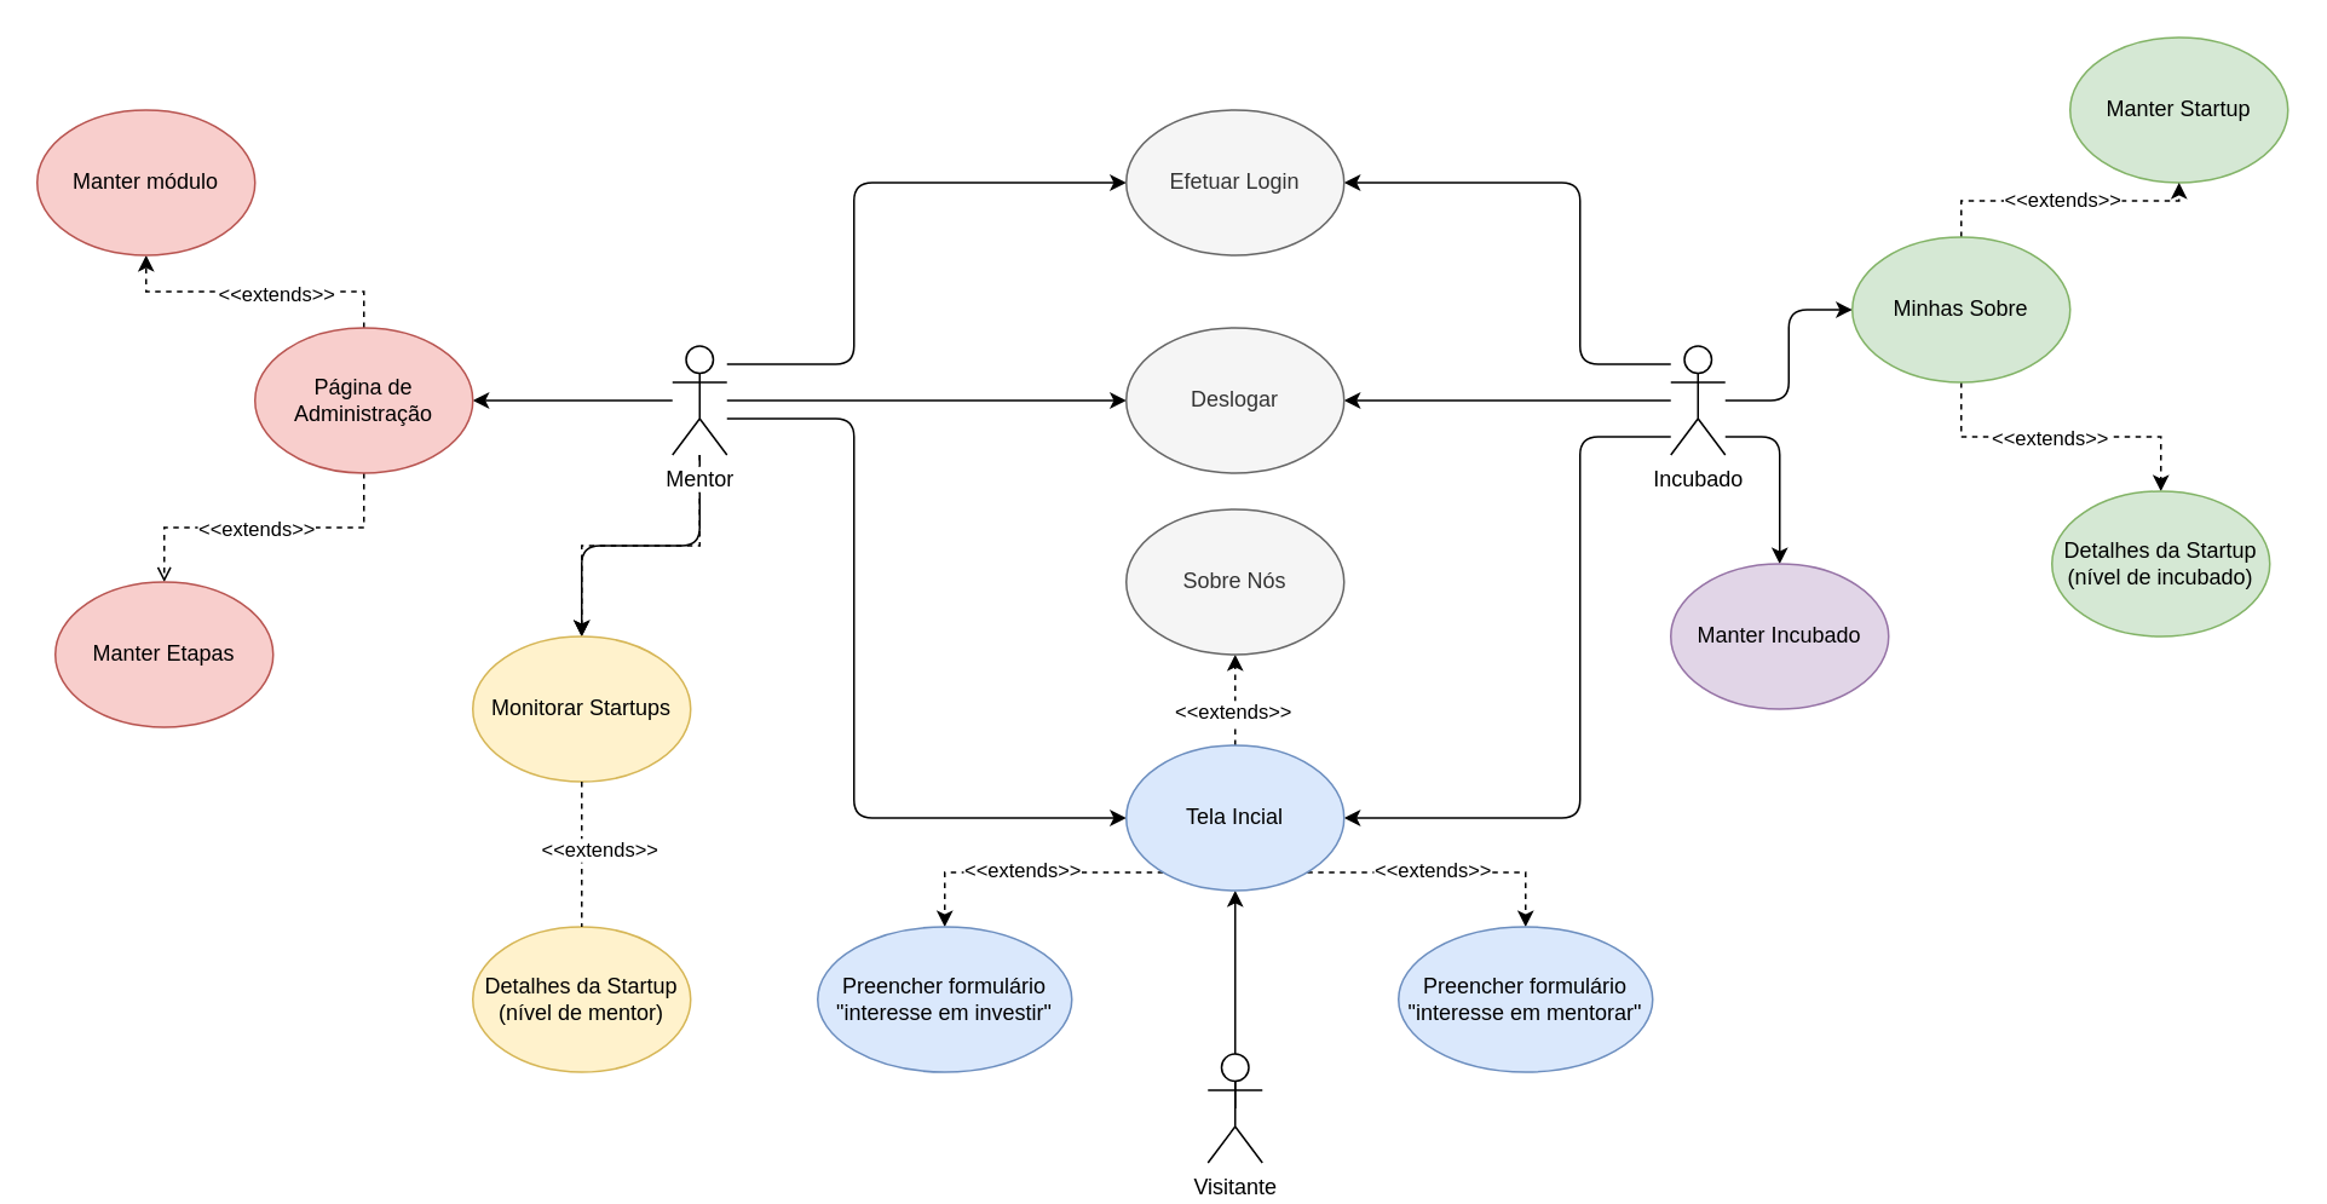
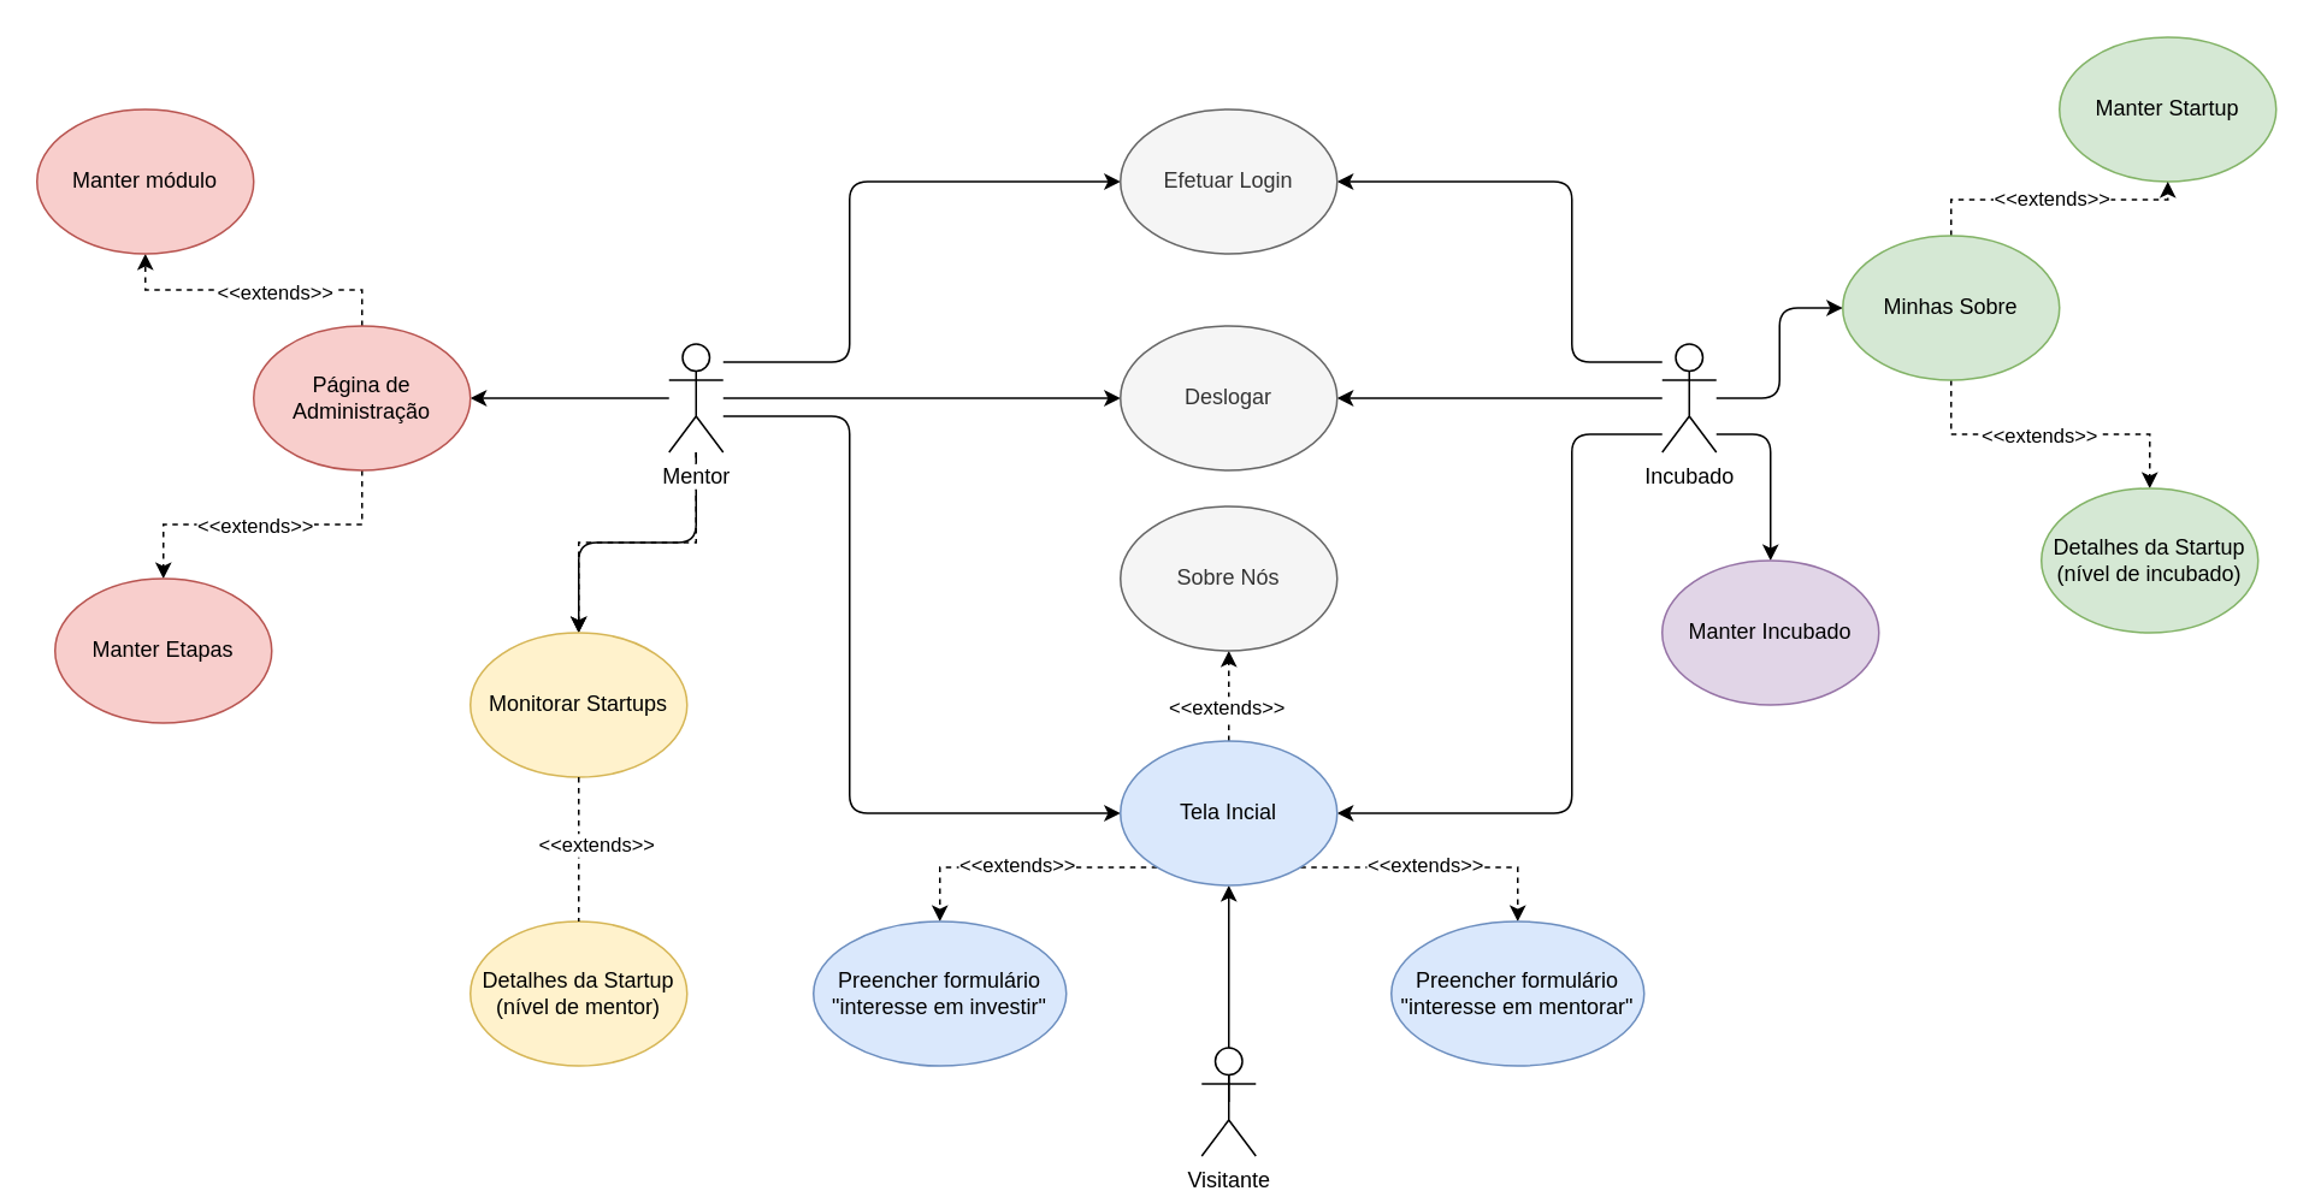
- <mxCell id="24" style="edgeStyle=orthogonalEdgeStyle;rounded=0;orthogonalLoop=1;jettySize=auto;html=1;dashed=1;endArrow=open;" edge="1" parent="1" source="29" target="43"><mxGeometry relative="1" as="geometry"><Array as="points" /></mxGeometry></mxCell>
+ <mxCell id="24" style="edgeStyle=orthogonalEdgeStyle;rounded=0;orthogonalLoop=1;jettySize=auto;html=1;dashed=1;" edge="1" parent="1" source="29" target="43"><mxGeometry relative="1" as="geometry"><Array as="points" /></mxGeometry></mxCell>
